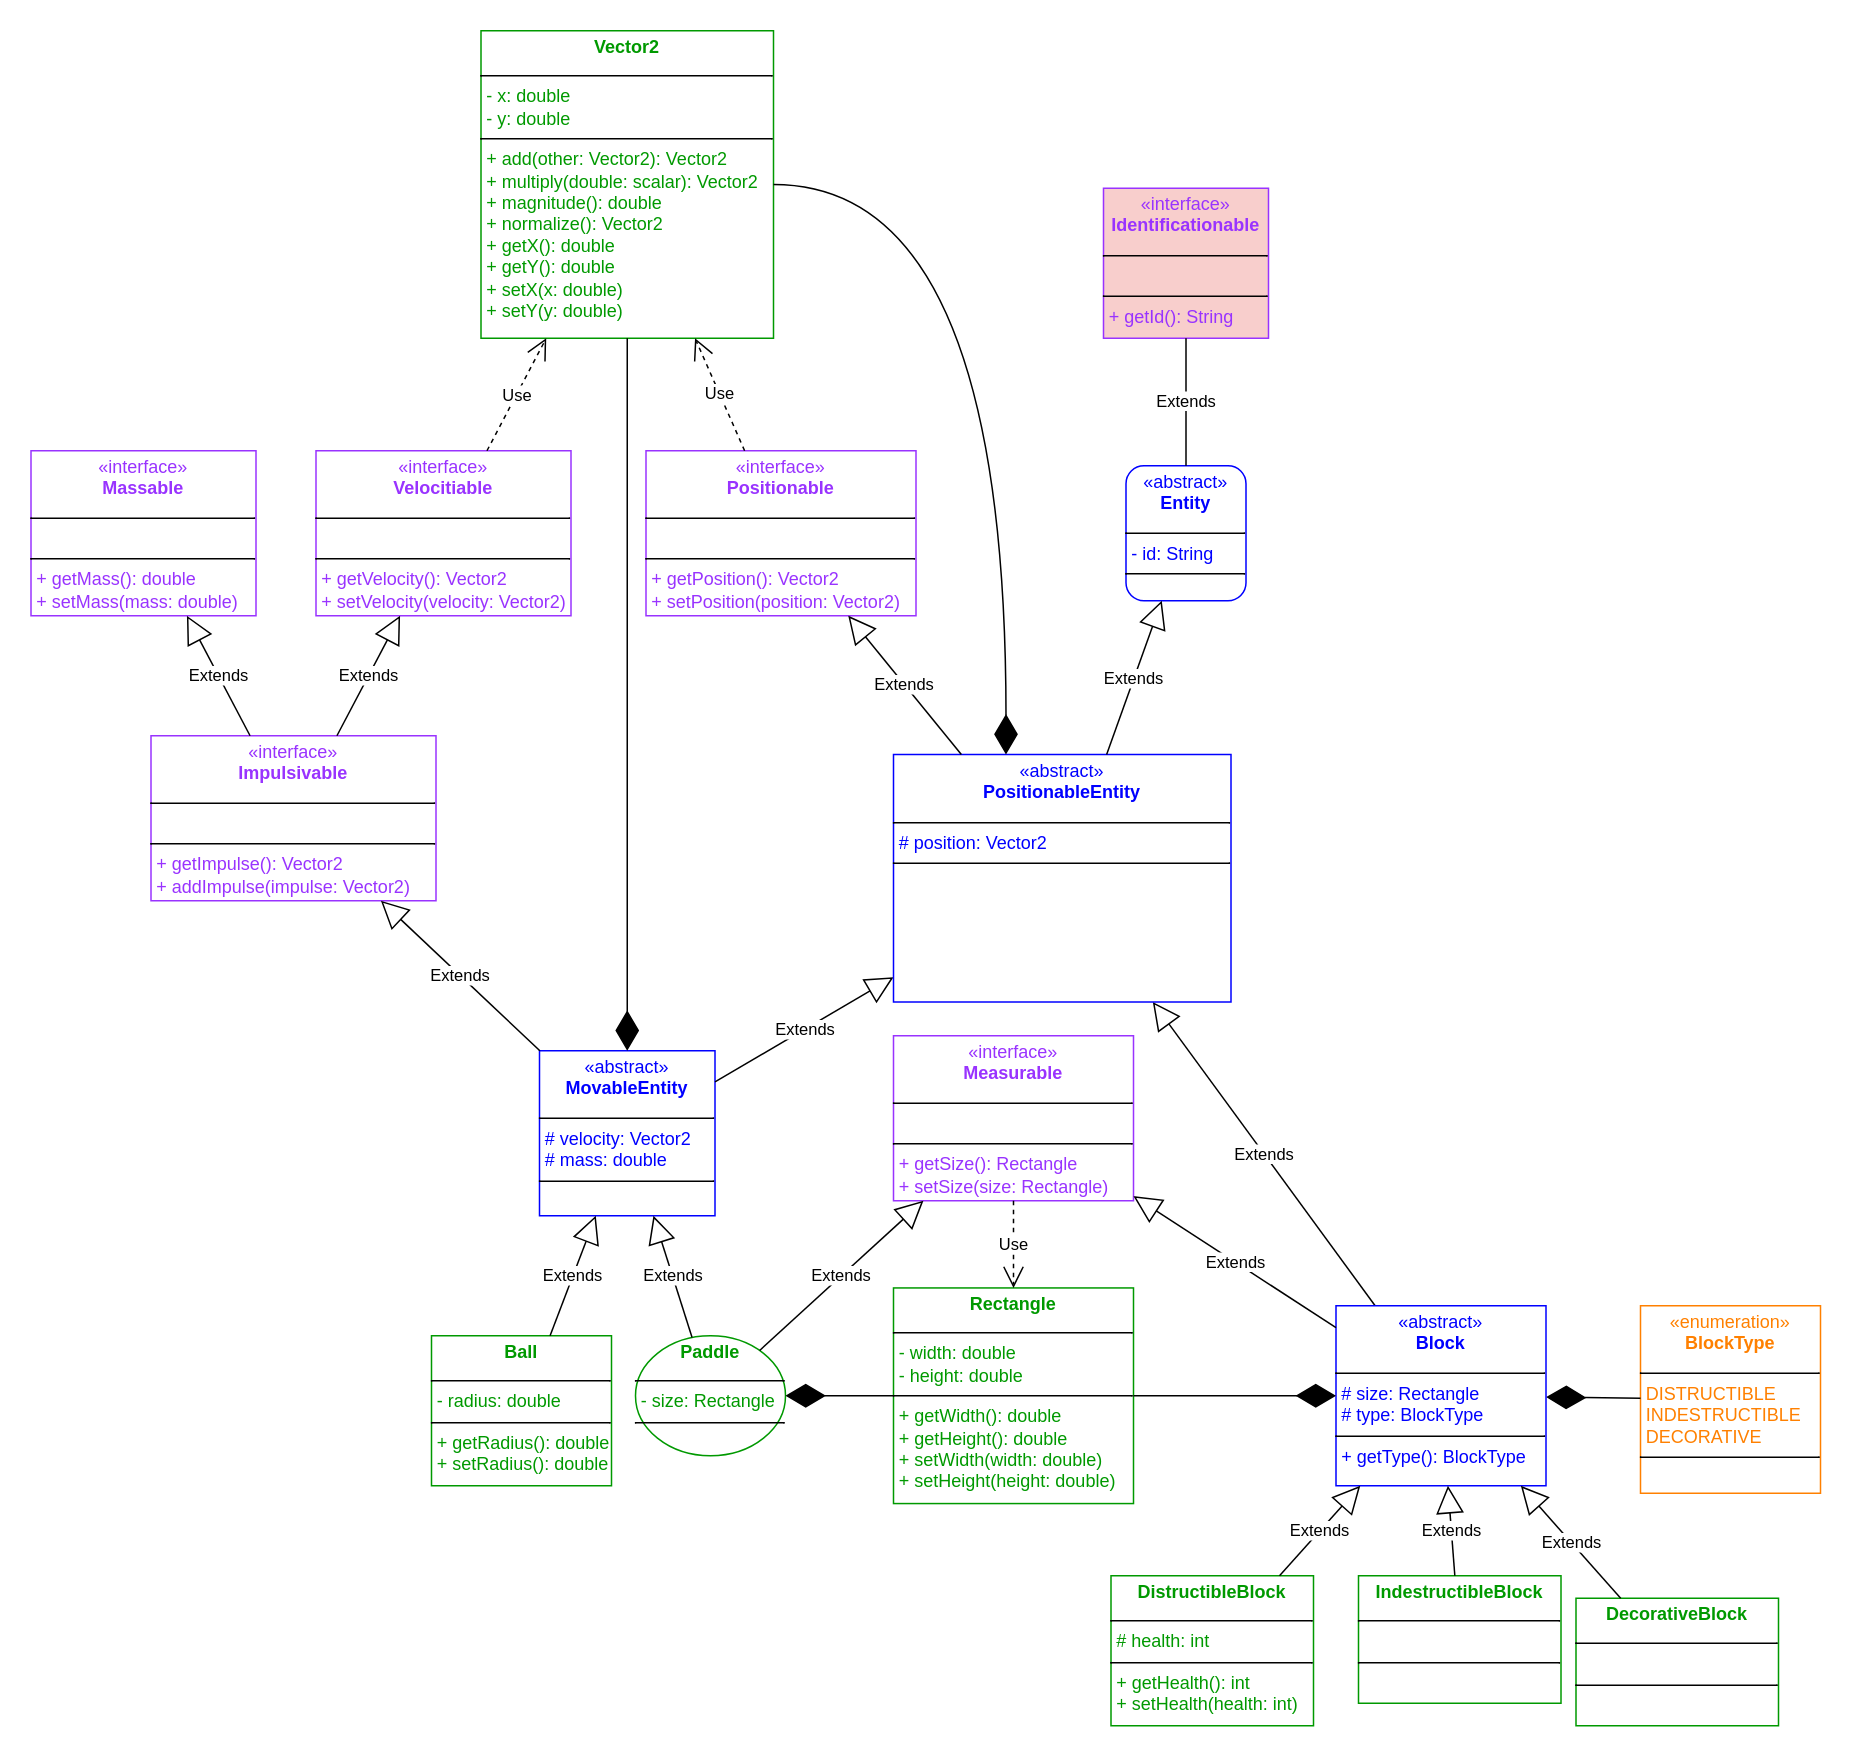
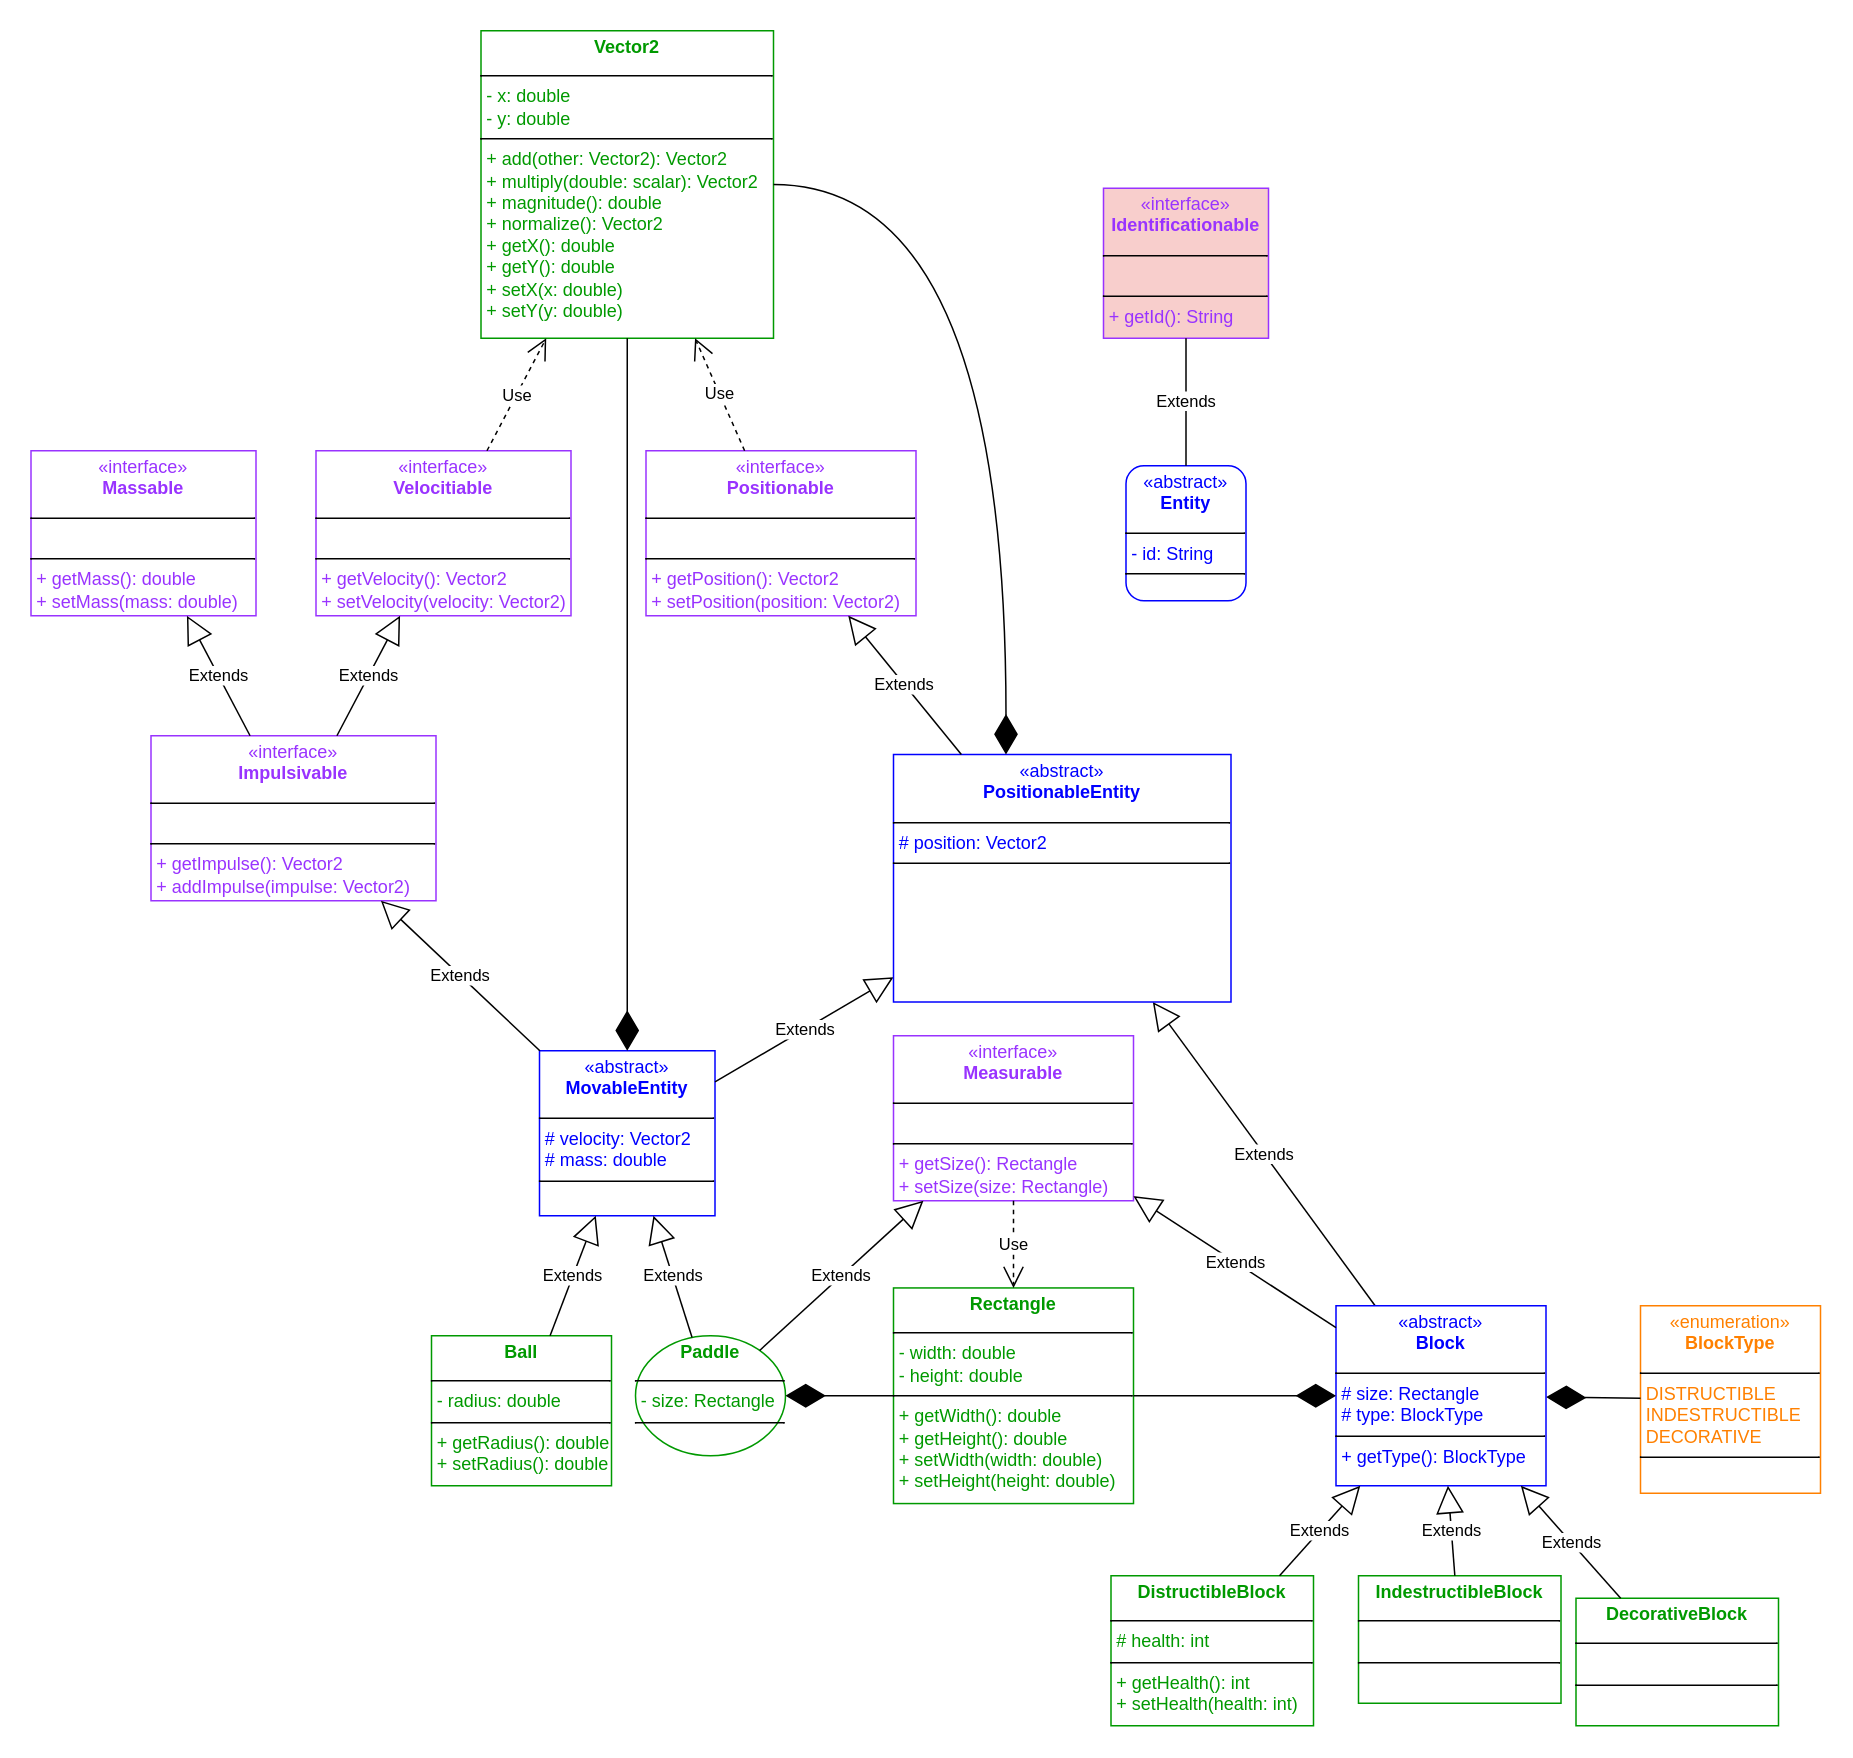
- <mxCell id="21" value="Extends" style="endArrow=block;endSize=16;endFill=0;html=1;rounded=0;" edge="1" parent="1" source="16" target="17"><mxGeometry width="160" relative="1" as="geometry"><mxPoint x="494" y="450" as="sourcePoint" /><mxPoint x="430" y="320" as="targetPoint" /></mxGeometry></mxCell>
